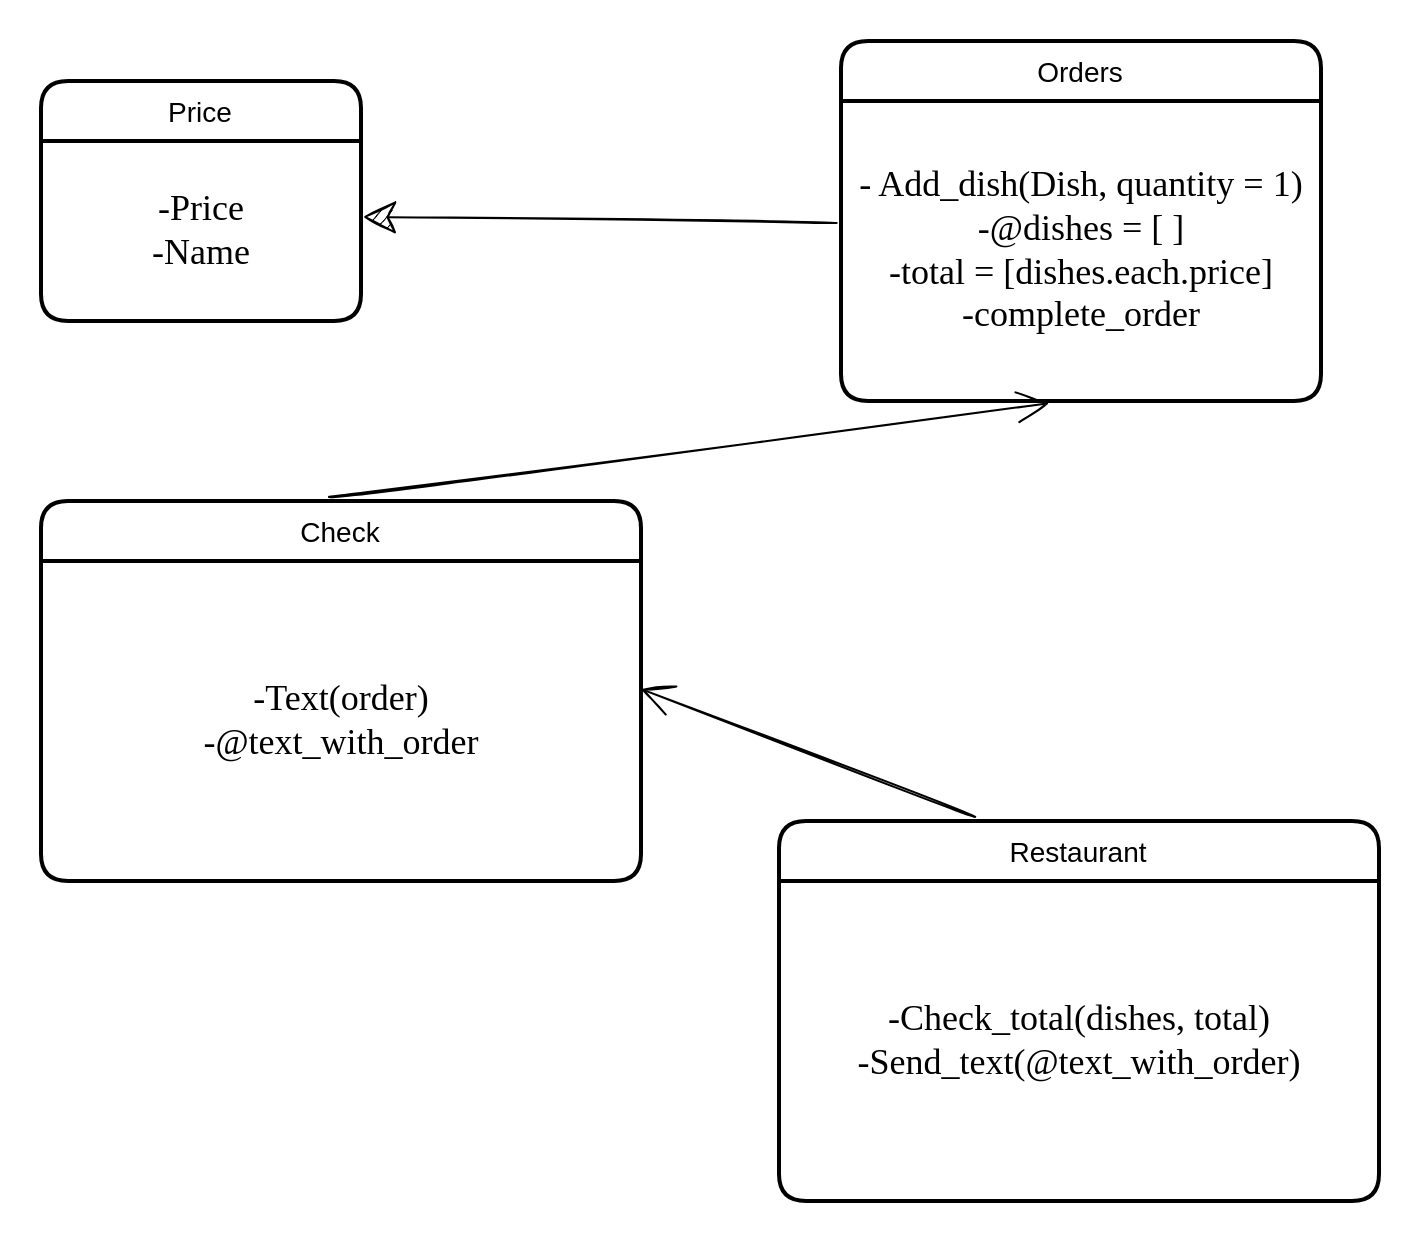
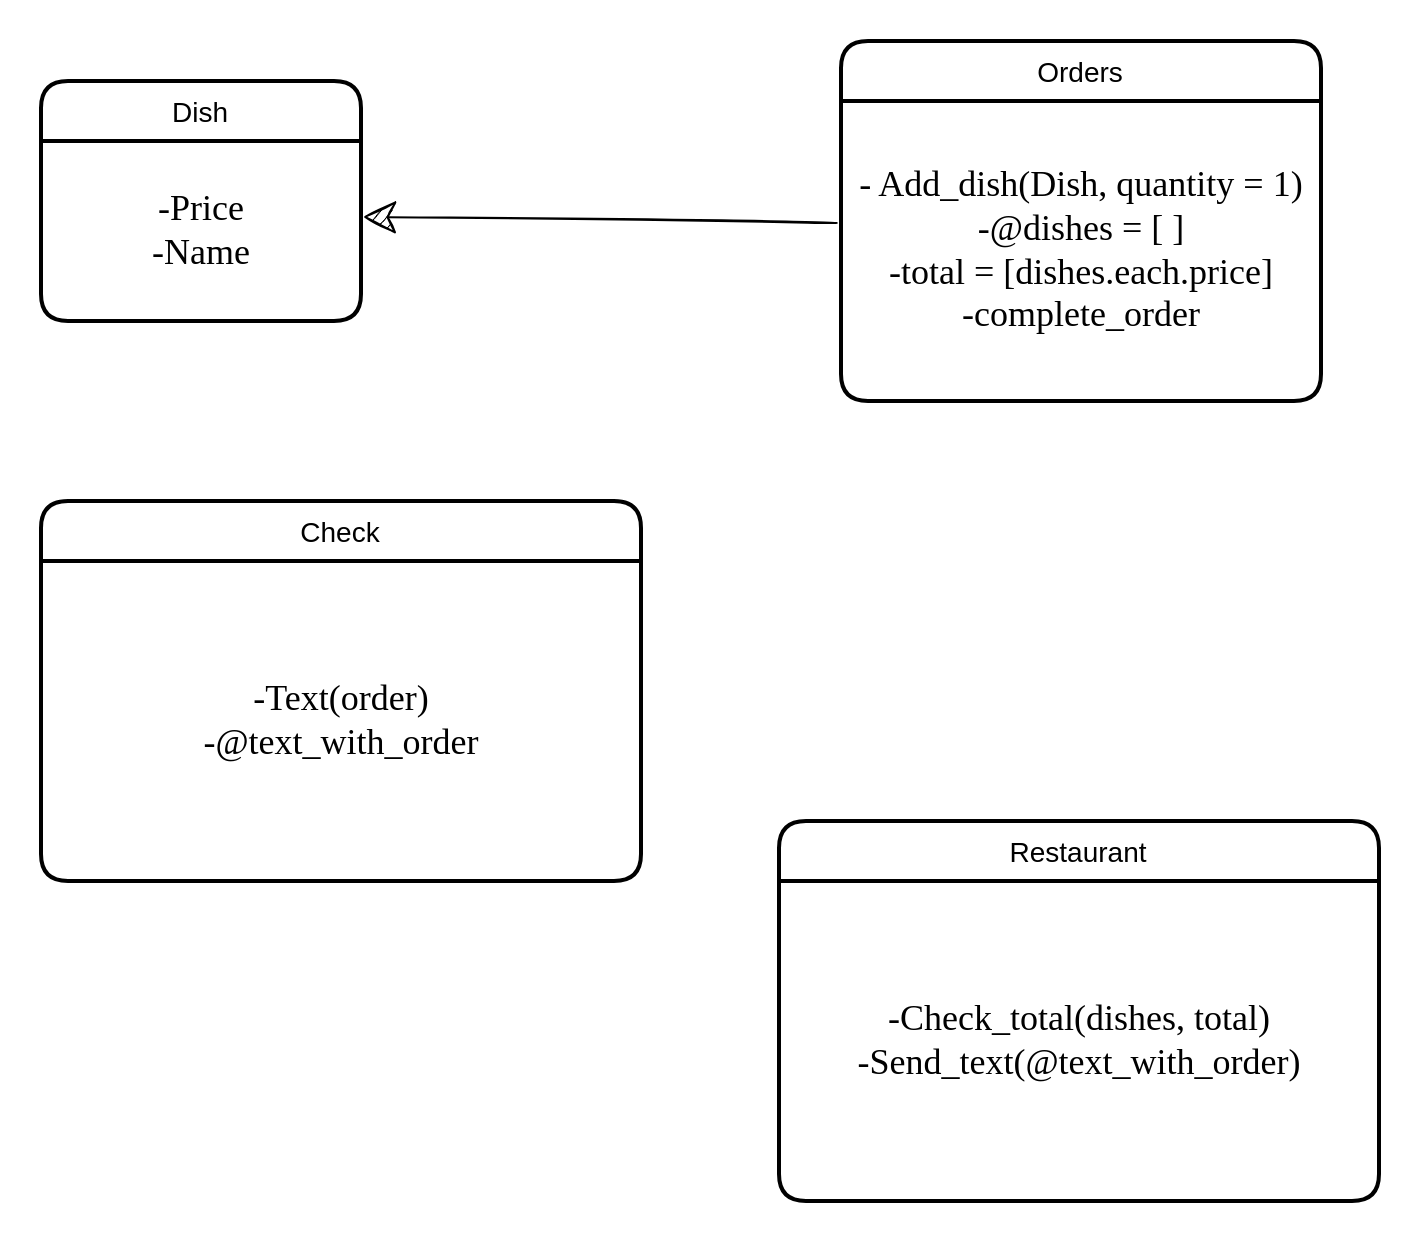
- <mxCell id="4" value="Price" style="swimlane;childLayout=stackLayout;horizontal=1;startSize=30;horizontalStack=0;rounded=1;fontSize=14;fontStyle=0;strokeWidth=2;resizeParent=0;resizeLast=1;shadow=0;dashed=0;align=center;hachureGap=4;pointerEvents=0;" parent="1" vertex="1"><mxGeometry x="20" y="40" width="160" height="120" as="geometry" /></mxCell>
+ <mxCell id="4" value="Dish" style="swimlane;childLayout=stackLayout;horizontal=1;startSize=30;horizontalStack=0;rounded=1;fontSize=14;fontStyle=0;strokeWidth=2;resizeParent=0;resizeLast=1;shadow=0;dashed=0;align=center;hachureGap=4;pointerEvents=0;" parent="1" vertex="1"><mxGeometry x="20" y="40" width="160" height="120" as="geometry" /></mxCell>
- <mxCell id="9" value="" style="edgeStyle=none;orthogonalLoop=1;jettySize=auto;html=1;endArrow=open;sourcePerimeterSpacing=8;targetPerimeterSpacing=8;fontSize=16;sketch=1;curved=1;rounded=0;fontFamily=Architects Daughter;fontSource=https%3A%2F%2Ffonts.googleapis.com%2Fcss%3Ffamily%3DArchitects%2BDaughter;startSize=14;endSize=14;exitX=0.48;exitY=-0.011;exitDx=0;exitDy=0;exitPerimeter=0;entryX=0.434;entryY=1.007;entryDx=0;entryDy=0;entryPerimeter=0;" parent="1" source="6" target="3" edge="1"><mxGeometry width="120" relative="1" as="geometry"><mxPoint x="250" y="230" as="sourcePoint" /><mxPoint x="430" y="200" as="targetPoint" /><Array as="points" /></mxGeometry></mxCell>
- <mxCell id="12" value="" style="edgeStyle=none;orthogonalLoop=1;jettySize=auto;html=1;endArrow=open;sourcePerimeterSpacing=8;targetPerimeterSpacing=8;fontSize=16;sketch=1;curved=1;rounded=0;fontFamily=Architects Daughter;fontSource=https%3A%2F%2Ffonts.googleapis.com%2Fcss%3Ffamily%3DArchitects%2BDaughter;startSize=14;endSize=14;exitX=0.327;exitY=-0.011;exitDx=0;exitDy=0;exitPerimeter=0;entryX=1;entryY=0.4;entryDx=0;entryDy=0;entryPerimeter=0;" parent="1" source="10" target="7" edge="1"><mxGeometry width="120" relative="1" as="geometry"><mxPoint x="360" y="330" as="sourcePoint" /><mxPoint x="480" y="330" as="targetPoint" /><Array as="points" /></mxGeometry></mxCell>
